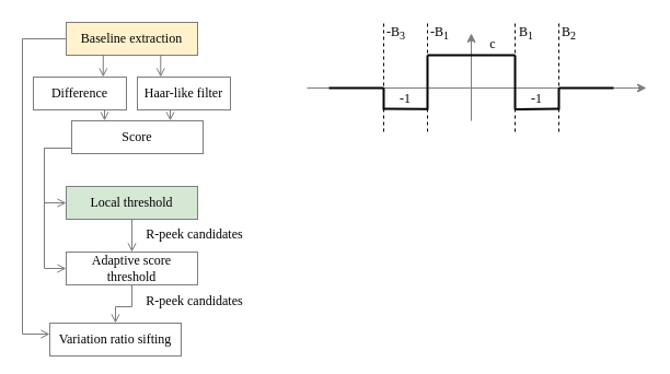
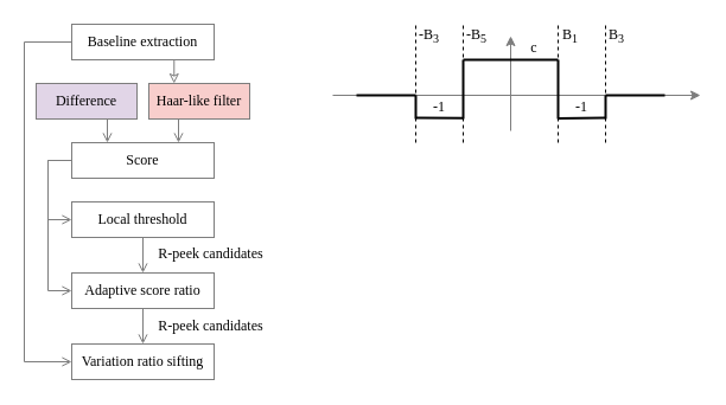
- <mxCell id="40" value="-B&lt;sub&gt;1&lt;/sub&gt;" style="text;html=1;align=center;verticalAlign=middle;resizable=0;points=[];autosize=1;fontFamily=Verdana;" vertex="1" parent="1"><mxGeometry x="386" y="20" width="30" height="20" as="geometry" /></mxCell>
+ <mxCell id="40" value="-B&lt;sub&gt;5&lt;/sub&gt;" style="text;html=1;align=center;verticalAlign=middle;resizable=0;points=[];autosize=1;fontFamily=Verdana;" vertex="1" parent="1"><mxGeometry x="386" y="20" width="30" height="20" as="geometry" /></mxCell>
- <mxCell id="39" value="B&lt;sub&gt;2&lt;/sub&gt;" style="text;html=1;align=center;verticalAlign=middle;resizable=0;points=[];autosize=1;fontFamily=Verdana;" vertex="1" parent="1"><mxGeometry x="504" y="20" width="30" height="20" as="geometry" /></mxCell>
+ <mxCell id="39" value="B&lt;sub&gt;3&lt;/sub&gt;" style="text;html=1;align=center;verticalAlign=middle;resizable=0;points=[];autosize=1;fontFamily=Verdana;" vertex="1" parent="1"><mxGeometry x="504" y="20" width="30" height="20" as="geometry" /></mxCell>
- <mxCell id="7" value="Baseline extraction" style="rounded=0;whiteSpace=wrap;html=1;fontFamily=Verdana;strokeColor=#7D7D7D;fillColor=#fff2cc;" vertex="1" parent="1"><mxGeometry x="60" y="20" width="120" height="30" as="geometry" /></mxCell>
+ <mxCell id="7" value="Baseline extraction" style="rounded=0;whiteSpace=wrap;html=1;fontFamily=Verdana;strokeColor=#7D7D7D;" vertex="1" parent="1"><mxGeometry x="60" y="20" width="120" height="30" as="geometry" /></mxCell>
- <mxCell id="5" style="edgeStyle=orthogonalEdgeStyle;rounded=0;orthogonalLoop=1;jettySize=auto;html=1;exitX=0.25;exitY=1;exitDx=0;exitDy=0;entryX=0.75;entryY=0;entryDx=0;entryDy=0;fontFamily=Verdana;strokeColor=#7D7D7D;endArrow=open;endFill=0;" edge="1" parent="1" source="7" target="11"><mxGeometry relative="1" as="geometry" /></mxCell>
- <mxCell id="6" style="edgeStyle=orthogonalEdgeStyle;rounded=0;orthogonalLoop=1;jettySize=auto;html=1;exitX=0.75;exitY=1;exitDx=0;exitDy=0;entryX=0.25;entryY=0;entryDx=0;entryDy=0;endArrow=open;endFill=0;strokeColor=#7D7D7D;fontFamily=Verdana;" edge="1" parent="1" source="7" target="9"><mxGeometry relative="1" as="geometry" /></mxCell>
+ <mxCell id="6" style="edgeStyle=orthogonalEdgeStyle;rounded=0;orthogonalLoop=1;jettySize=auto;html=1;exitX=0.75;exitY=1;exitDx=0;exitDy=0;entryX=0.25;entryY=0;entryDx=0;entryDy=0;endArrow=classic;endFill=0;strokeColor=#7D7D7D;fontFamily=Verdana;" edge="1" parent="1" source="7" target="9"><mxGeometry relative="1" as="geometry" /></mxCell>
- <mxCell id="11" value="Difference" style="rounded=0;whiteSpace=wrap;html=1;fontFamily=Verdana;strokeColor=#7D7D7D;" vertex="1" parent="1"><mxGeometry x="30" y="70" width="85" height="30" as="geometry" /></mxCell>
+ <mxCell id="11" value="Difference" style="rounded=0;whiteSpace=wrap;html=1;fontFamily=Verdana;strokeColor=#7D7D7D;fillColor=#e1d5e7;" vertex="1" parent="1"><mxGeometry x="30" y="70" width="85" height="30" as="geometry" /></mxCell>
- <mxCell id="9" value="Haar-like filter" style="rounded=0;whiteSpace=wrap;html=1;fontFamily=Verdana;strokeColor=#7D7D7D;" vertex="1" parent="1"><mxGeometry x="125" y="70" width="85" height="30" as="geometry" /></mxCell>
+ <mxCell id="9" value="Haar-like filter" style="rounded=0;whiteSpace=wrap;html=1;fontFamily=Verdana;strokeColor=#7D7D7D;fillColor=#f8cecc;" vertex="1" parent="1"><mxGeometry x="125" y="70" width="85" height="30" as="geometry" /></mxCell>
- <mxCell id="14" value="Score" style="rounded=0;whiteSpace=wrap;html=1;fontFamily=Verdana;strokeColor=#7D7D7D;" vertex="1" parent="1"><mxGeometry x="65" y="110" width="120" height="30" as="geometry" /></mxCell>
+ <mxCell id="14" value="Score" style="rounded=0;whiteSpace=wrap;html=1;fontFamily=Verdana;strokeColor=#7D7D7D;" vertex="1" parent="1"><mxGeometry x="60" y="120" width="120" height="30" as="geometry" /></mxCell>
- <mxCell id="16" value="Local threshold" style="rounded=0;whiteSpace=wrap;html=1;fontFamily=Verdana;strokeColor=#7D7D7D;fillColor=#d5e8d4;" vertex="1" parent="1"><mxGeometry x="60" y="170" width="120" height="30" as="geometry" /></mxCell>
+ <mxCell id="16" value="Local threshold" style="rounded=0;whiteSpace=wrap;html=1;fontFamily=Verdana;strokeColor=#7D7D7D;" vertex="1" parent="1"><mxGeometry x="60" y="170" width="120" height="30" as="geometry" /></mxCell>
- <mxCell id="18" value="Adaptive score threshold" style="rounded=0;whiteSpace=wrap;html=1;fontFamily=Verdana;strokeColor=#7D7D7D;" vertex="1" parent="1"><mxGeometry x="60" y="230" width="120" height="30" as="geometry" /></mxCell>
+ <mxCell id="18" value="Adaptive score ratio" style="rounded=0;whiteSpace=wrap;html=1;fontFamily=Verdana;strokeColor=#7D7D7D;" vertex="1" parent="1"><mxGeometry x="60" y="230" width="120" height="30" as="geometry" /></mxCell>
- <mxCell id="20" value="Variation ratio sifting" style="rounded=0;whiteSpace=wrap;html=1;fontFamily=Verdana;strokeColor=#7D7D7D;" vertex="1" parent="1"><mxGeometry x="45" y="295" width="120" height="30" as="geometry" /></mxCell>
+ <mxCell id="20" value="Variation ratio sifting" style="rounded=0;whiteSpace=wrap;html=1;fontFamily=Verdana;strokeColor=#7D7D7D;" vertex="1" parent="1"><mxGeometry x="60" y="290" width="120" height="30" as="geometry" /></mxCell>
